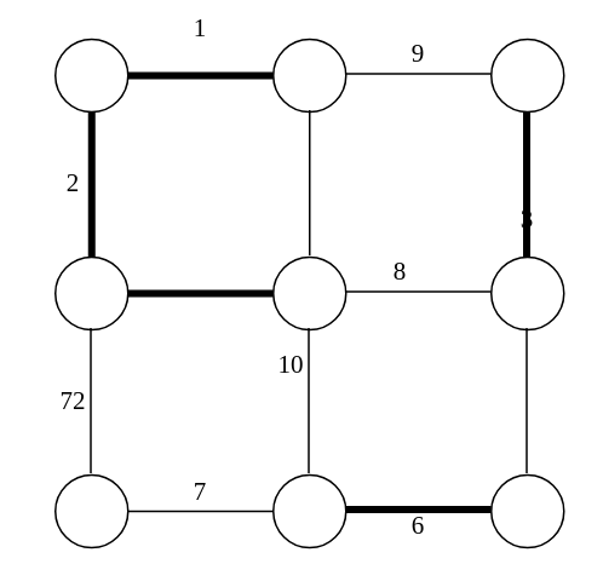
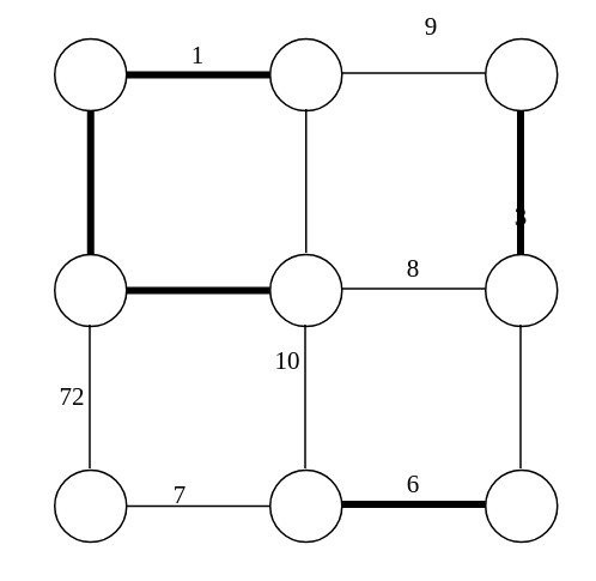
- <mxCell id="13" value="1" style="text;html=1;strokeColor=none;fillColor=none;align=center;verticalAlign=middle;whiteSpace=wrap;rounded=0;fontFamily=cm;fontSize=14;" vertex="1" parent="1"><mxGeometry x="90" y="6" width="40" height="20" as="geometry" /></mxCell>
+ <mxCell id="13" value="1" style="text;html=1;strokeColor=none;fillColor=none;align=center;verticalAlign=middle;whiteSpace=wrap;rounded=0;fontFamily=cm;fontSize=14;" vertex="1" parent="1"><mxGeometry x="90" y="21" width="40" height="20" as="geometry" /></mxCell>
- <mxCell id="19" value="9" style="text;html=1;strokeColor=none;fillColor=none;align=center;verticalAlign=middle;whiteSpace=wrap;rounded=0;fontFamily=cm;fontSize=14;" vertex="1" parent="1"><mxGeometry x="210" y="20" width="40" height="20" as="geometry" /></mxCell>
+ <mxCell id="19" value="9" style="text;html=1;strokeColor=none;fillColor=none;align=center;verticalAlign=middle;whiteSpace=wrap;rounded=0;fontFamily=cm;fontSize=14;" vertex="1" parent="1"><mxGeometry x="220" y="5" width="40" height="20" as="geometry" /></mxCell>
- <mxCell id="14" value="2" style="text;html=1;strokeColor=none;fillColor=none;align=center;verticalAlign=middle;whiteSpace=wrap;rounded=0;fontFamily=cm;fontSize=14;" vertex="1" parent="1"><mxGeometry x="20" y="91" width="40" height="20" as="geometry" /></mxCell>
- <mxCell id="21" value="8" style="text;html=1;strokeColor=none;fillColor=none;align=center;verticalAlign=middle;whiteSpace=wrap;rounded=0;fontFamily=cm;fontSize=14;" vertex="1" parent="1"><mxGeometry x="200" y="140" width="40" height="20" as="geometry" /></mxCell>
+ <mxCell id="21" value="8" style="text;html=1;strokeColor=none;fillColor=none;align=center;verticalAlign=middle;whiteSpace=wrap;rounded=0;fontFamily=cm;fontSize=14;" vertex="1" parent="1"><mxGeometry x="210" y="140" width="40" height="20" as="geometry" /></mxCell>
- <mxCell id="17" value="7" style="text;html=1;strokeColor=none;fillColor=none;align=center;verticalAlign=middle;whiteSpace=wrap;rounded=0;fontFamily=cm;fontSize=14;" vertex="1" parent="1"><mxGeometry x="90" y="261" width="40" height="20" as="geometry" /></mxCell>
+ <mxCell id="17" value="7" style="text;html=1;strokeColor=none;fillColor=none;align=center;verticalAlign=middle;whiteSpace=wrap;rounded=0;fontFamily=cm;fontSize=14;" vertex="1" parent="1"><mxGeometry x="80" y="266" width="40" height="20" as="geometry" /></mxCell>
- <mxCell id="23" value="6" style="text;html=1;strokeColor=none;fillColor=none;align=center;verticalAlign=middle;whiteSpace=wrap;rounded=0;fontFamily=cm;fontSize=14;" vertex="1" parent="1"><mxGeometry x="210" y="280" width="40" height="20" as="geometry" /></mxCell>
+ <mxCell id="23" value="6" style="text;html=1;strokeColor=none;fillColor=none;align=center;verticalAlign=middle;whiteSpace=wrap;rounded=0;fontFamily=cm;fontSize=14;" vertex="1" parent="1"><mxGeometry x="210" y="260" width="40" height="20" as="geometry" /></mxCell>
